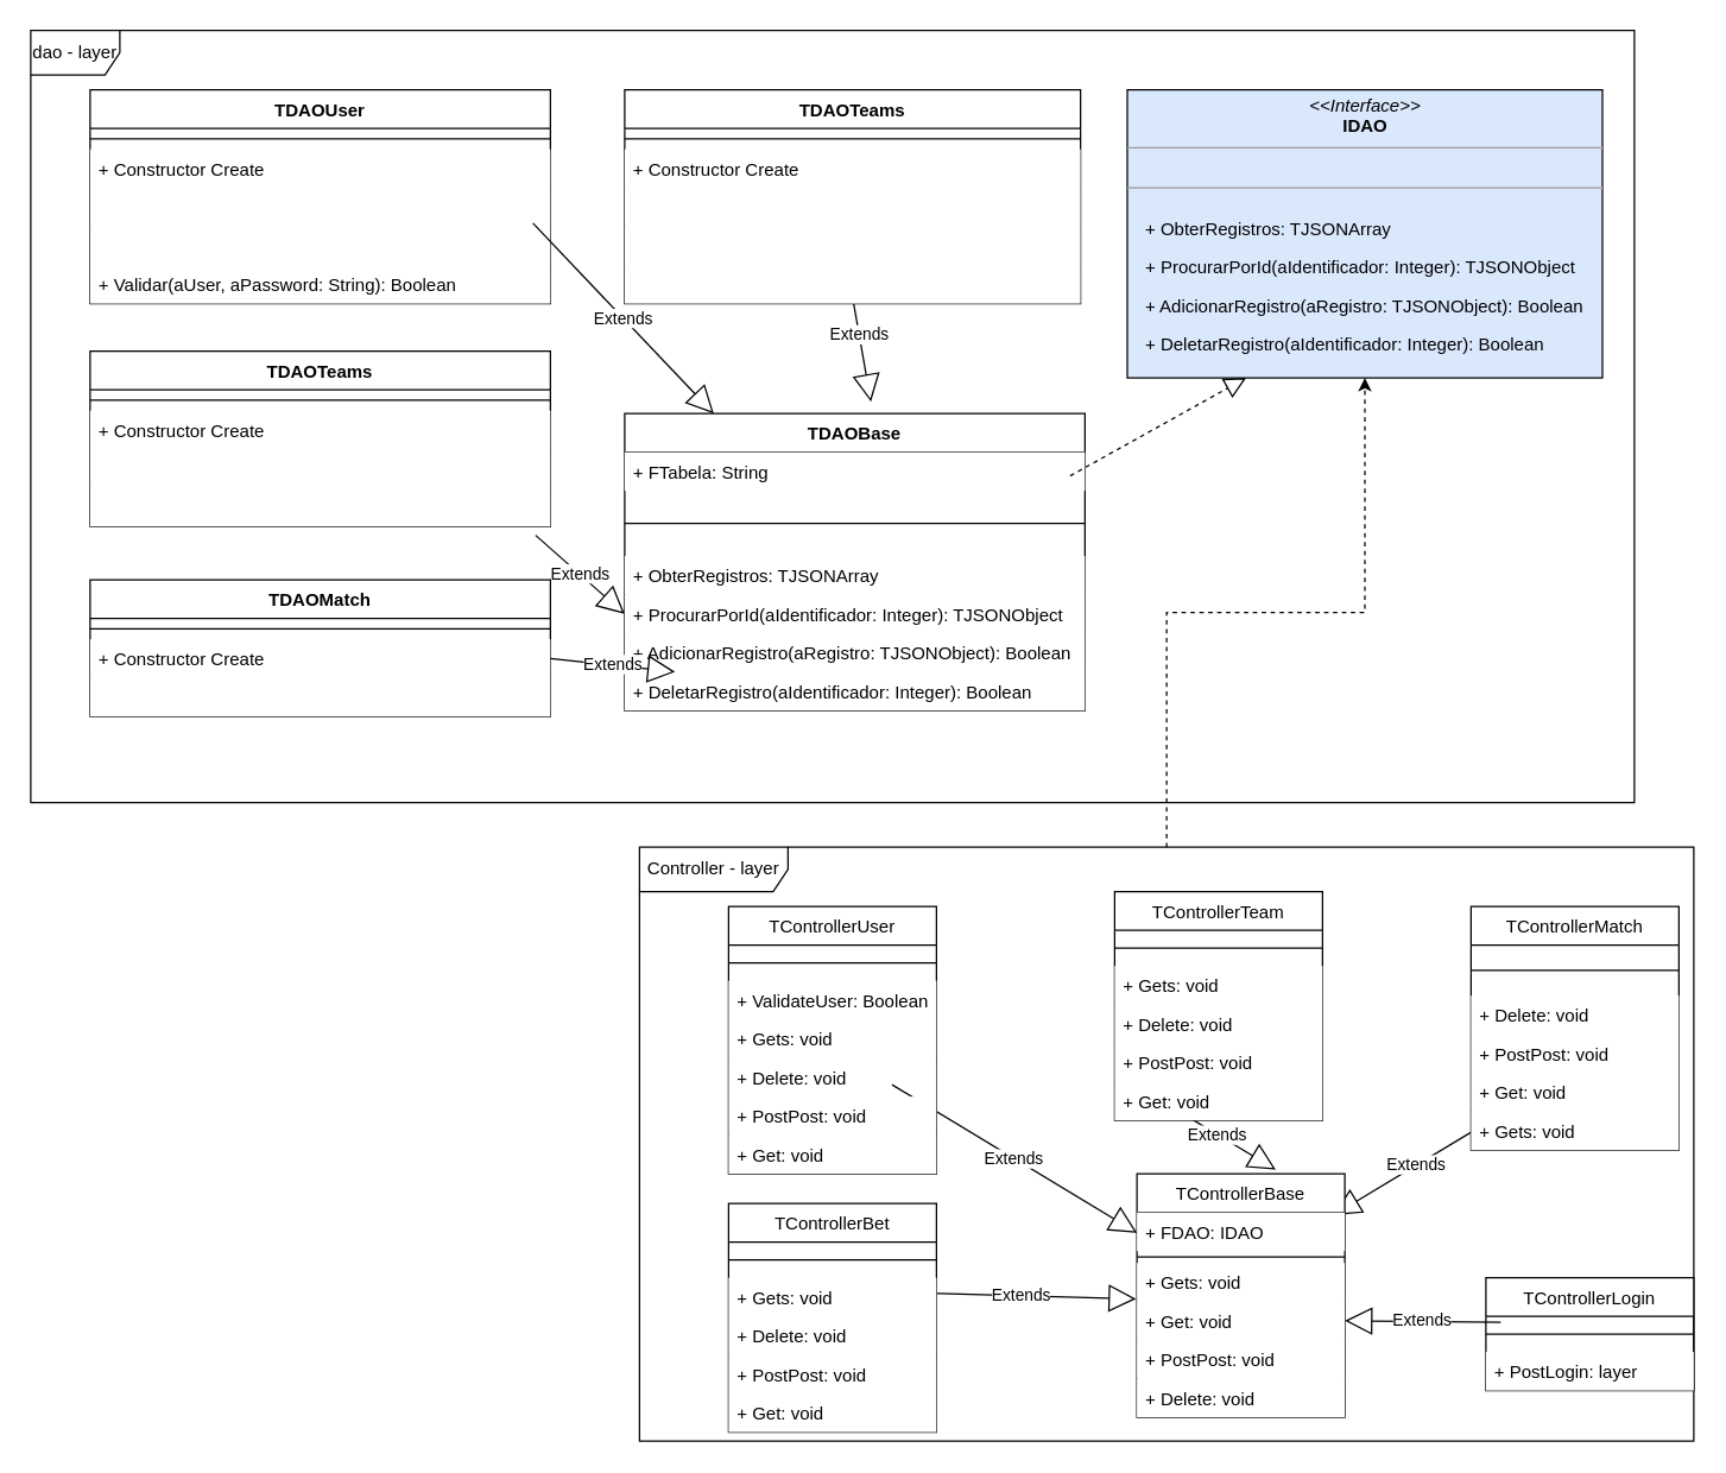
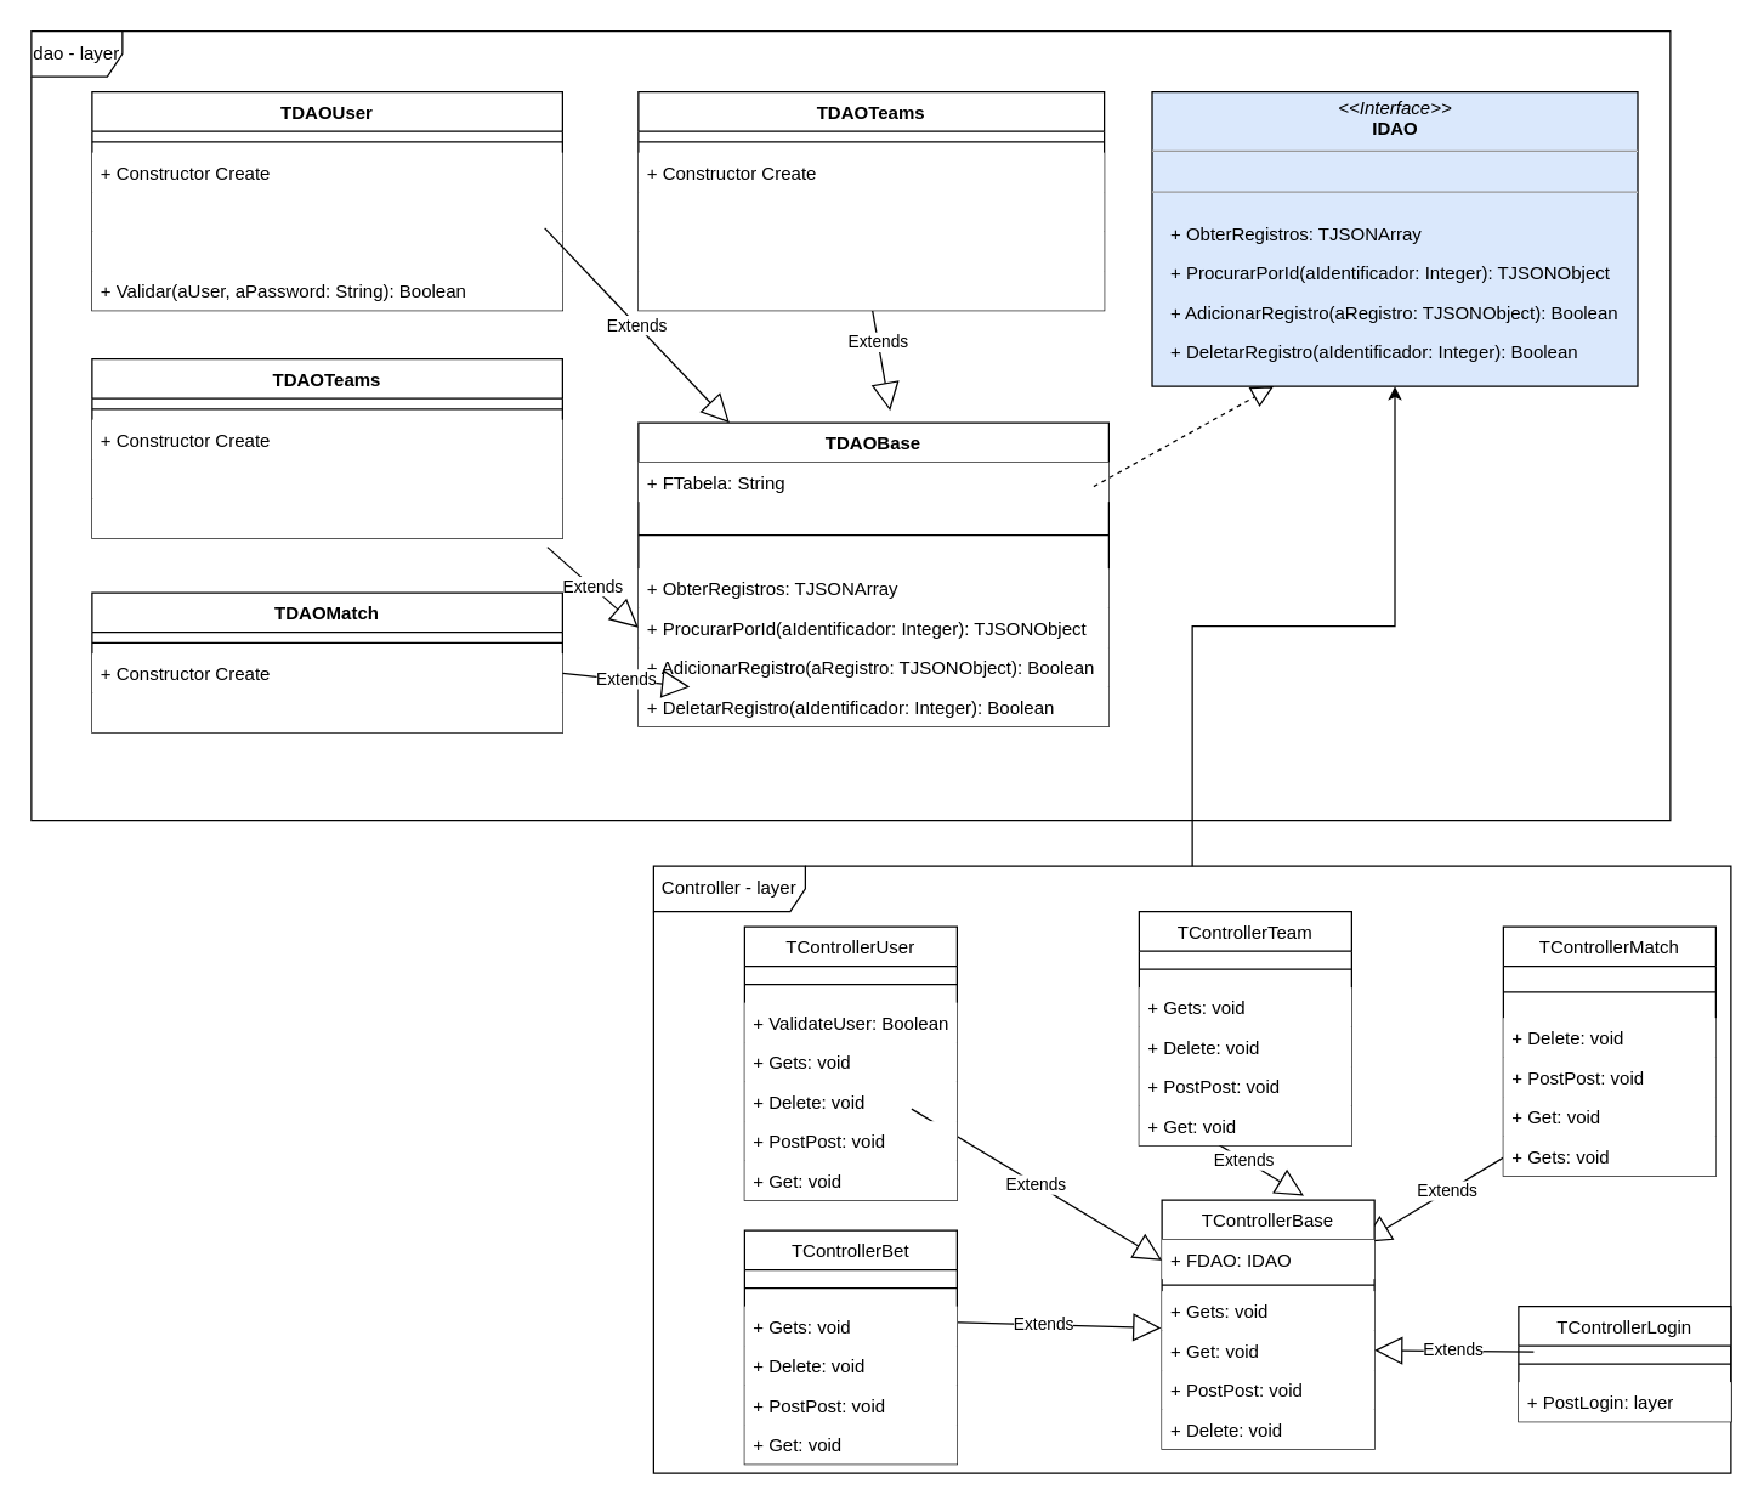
- <mxCell id="31" style="edgeStyle=orthogonalEdgeStyle;rounded=0;orthogonalLoop=1;jettySize=auto;html=1;dashed=1;" parent="1" source="32" target="26" edge="1"><mxGeometry relative="1" as="geometry" /></mxCell>
+ <mxCell id="31" style="edgeStyle=orthogonalEdgeStyle;rounded=0;orthogonalLoop=1;jettySize=auto;html=1;" parent="1" source="32" target="26" edge="1"><mxGeometry relative="1" as="geometry" /></mxCell>
